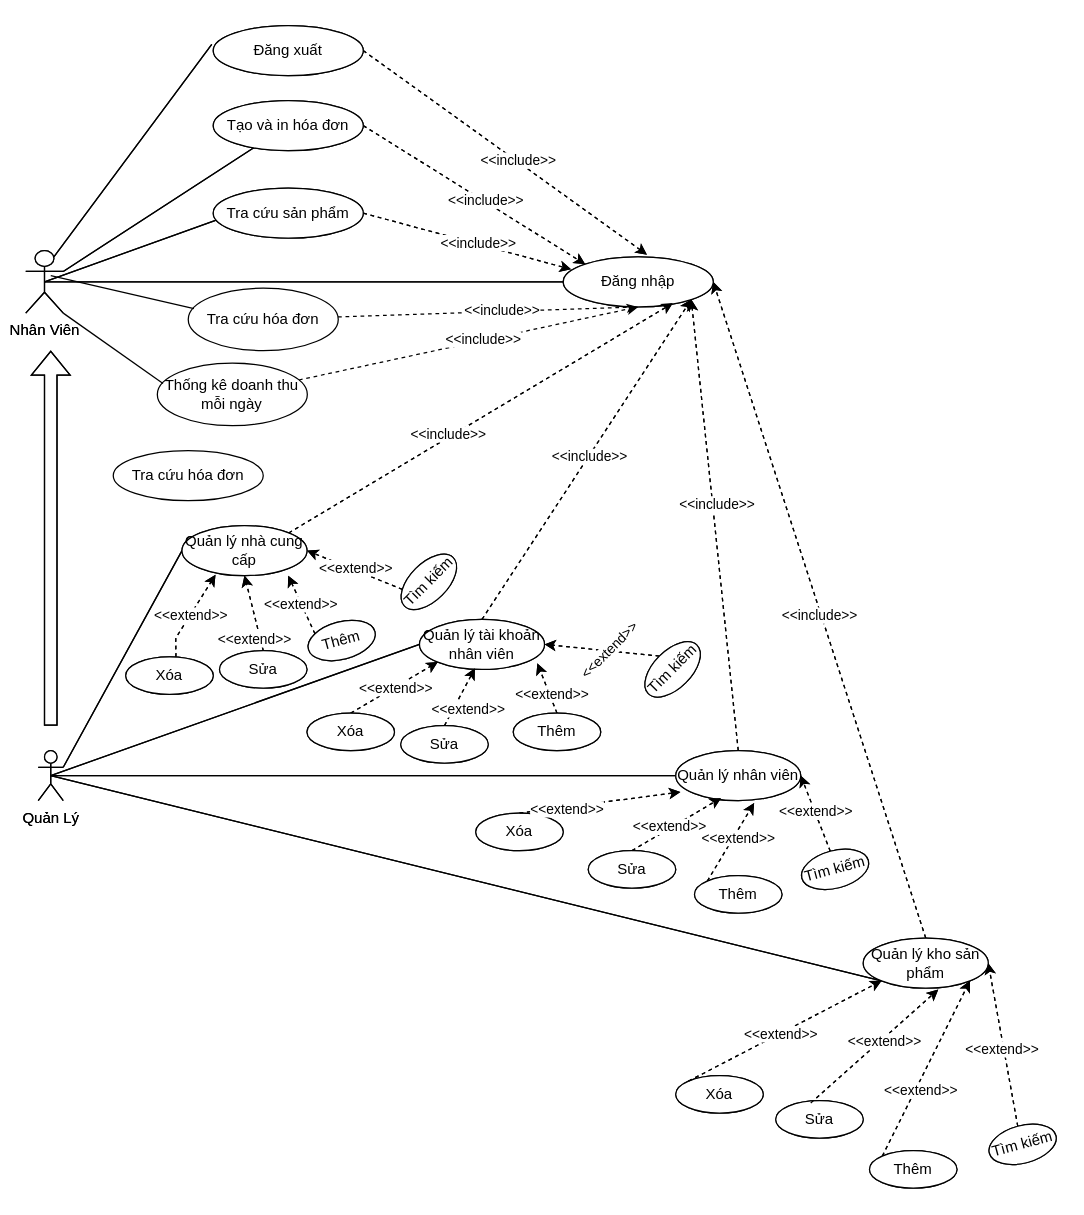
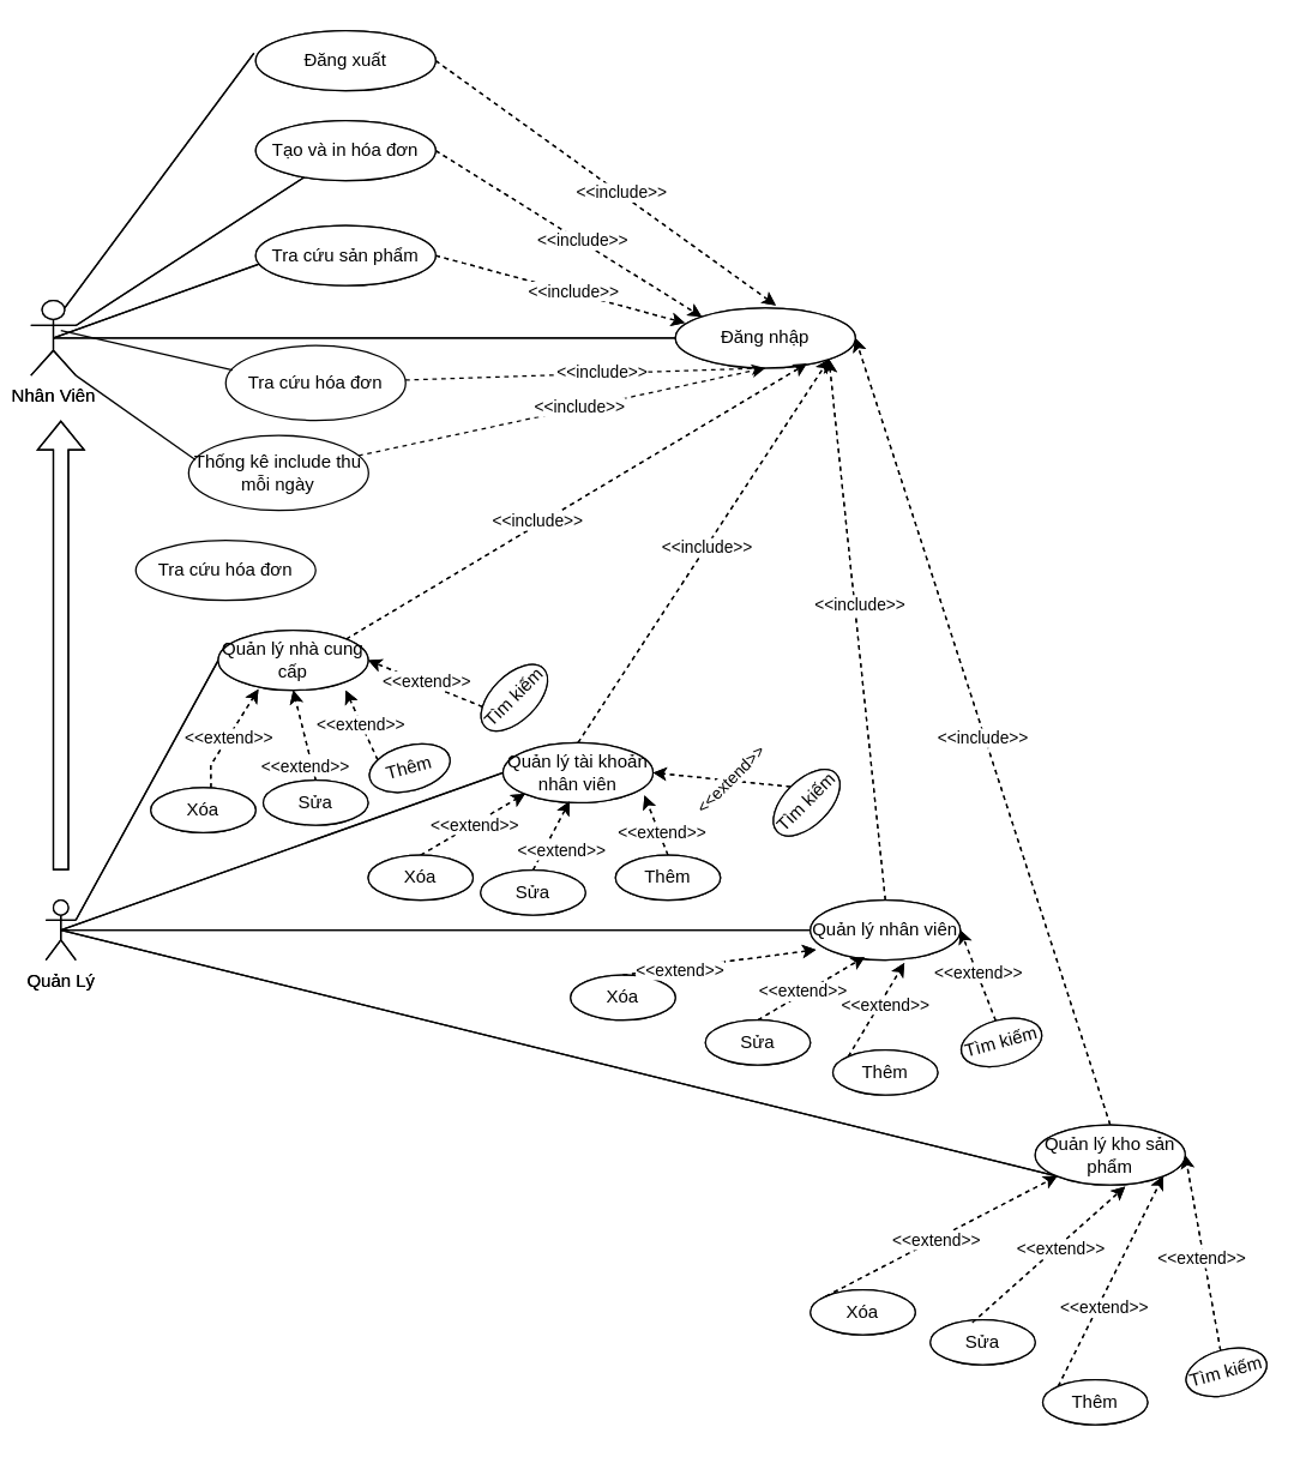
- <mxCell id="92" value="Thống kê doanh thu mỗi ngày" style="ellipse;whiteSpace=wrap;html=1;" parent="1" vertex="1"><mxGeometry x="125.26" y="290" width="120" height="50" as="geometry" /></mxCell>
+ <mxCell id="92" value="Thống kê include thu mỗi ngày" style="ellipse;whiteSpace=wrap;html=1;" parent="1" vertex="1"><mxGeometry x="125.26" y="290" width="120" height="50" as="geometry" /></mxCell>
